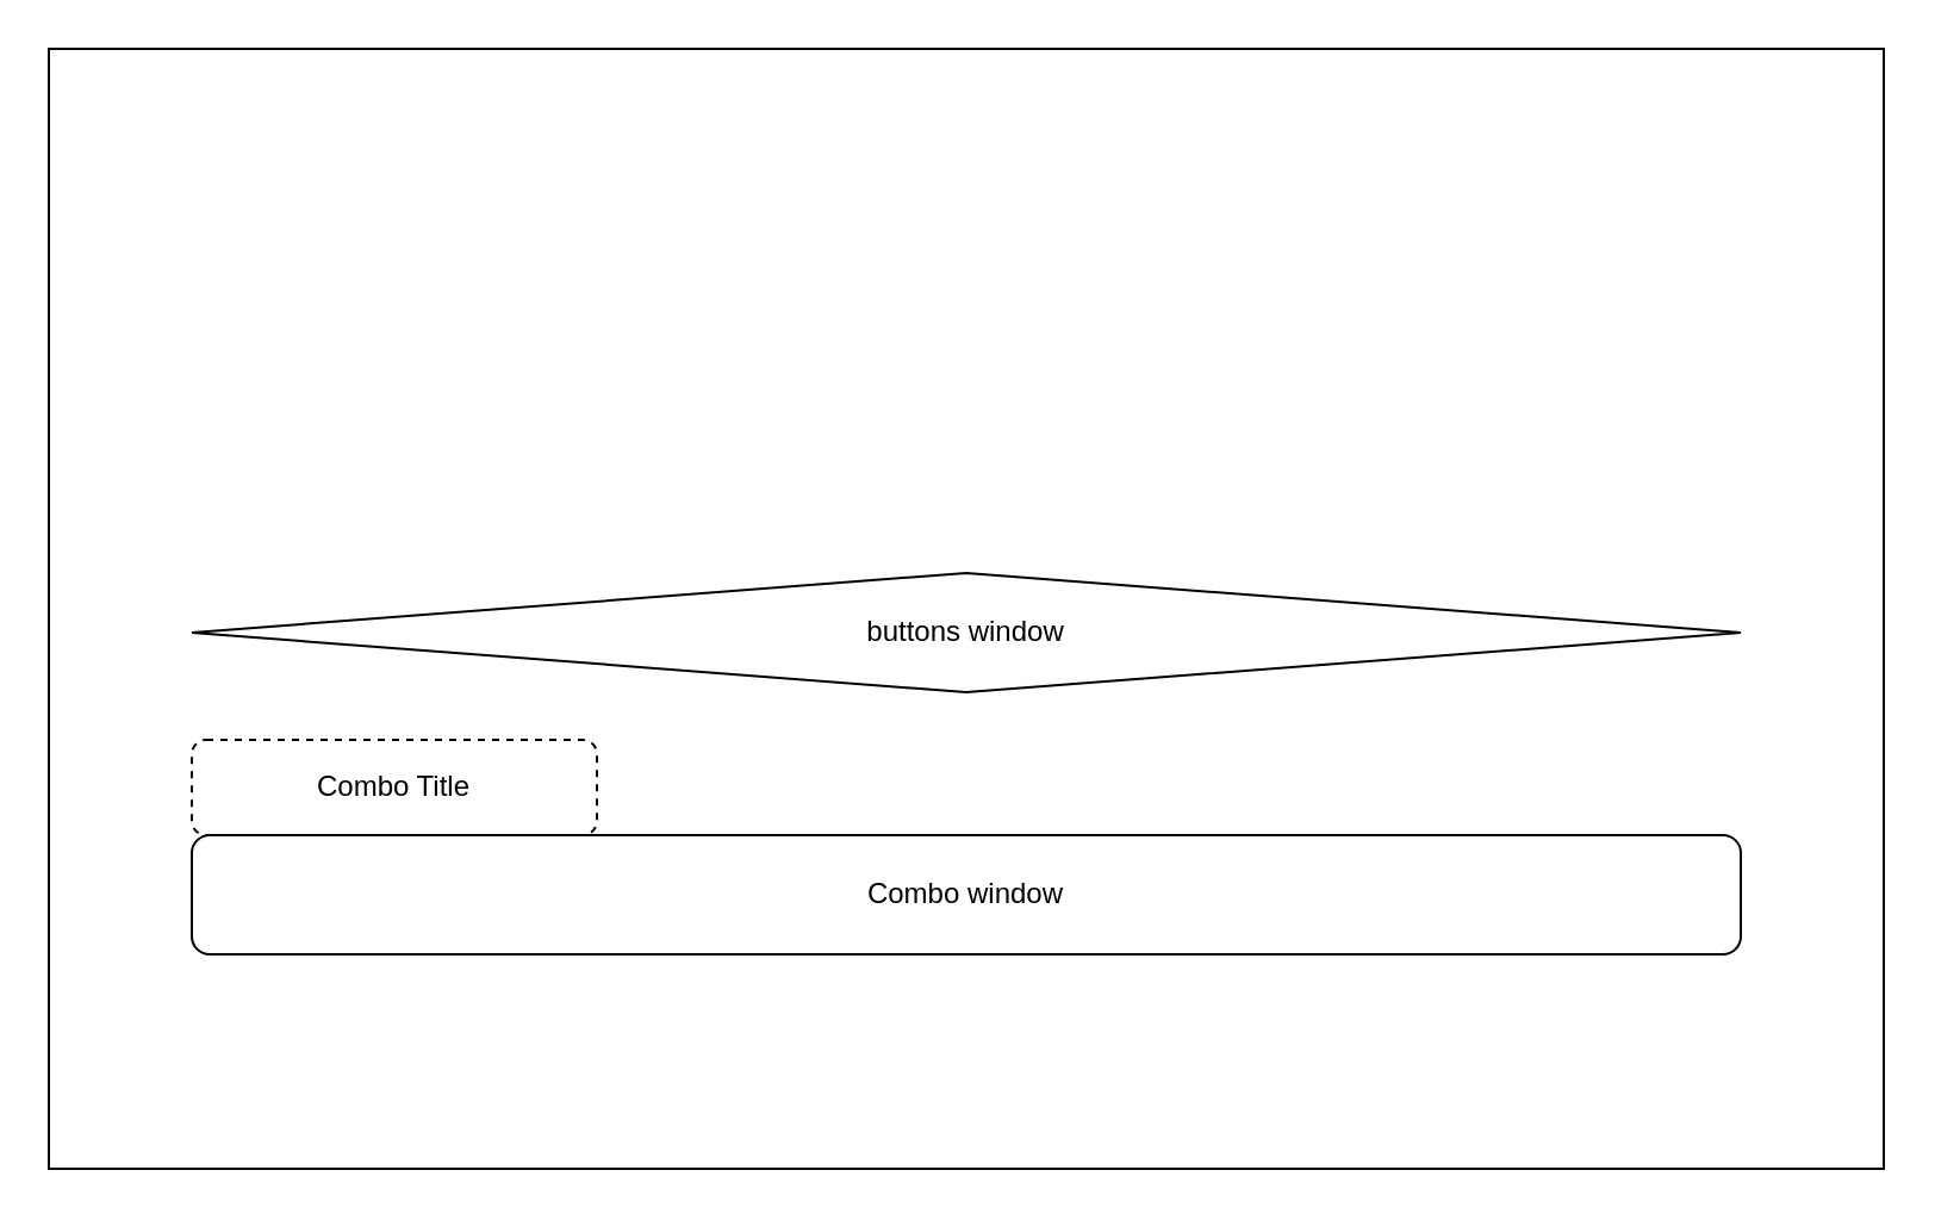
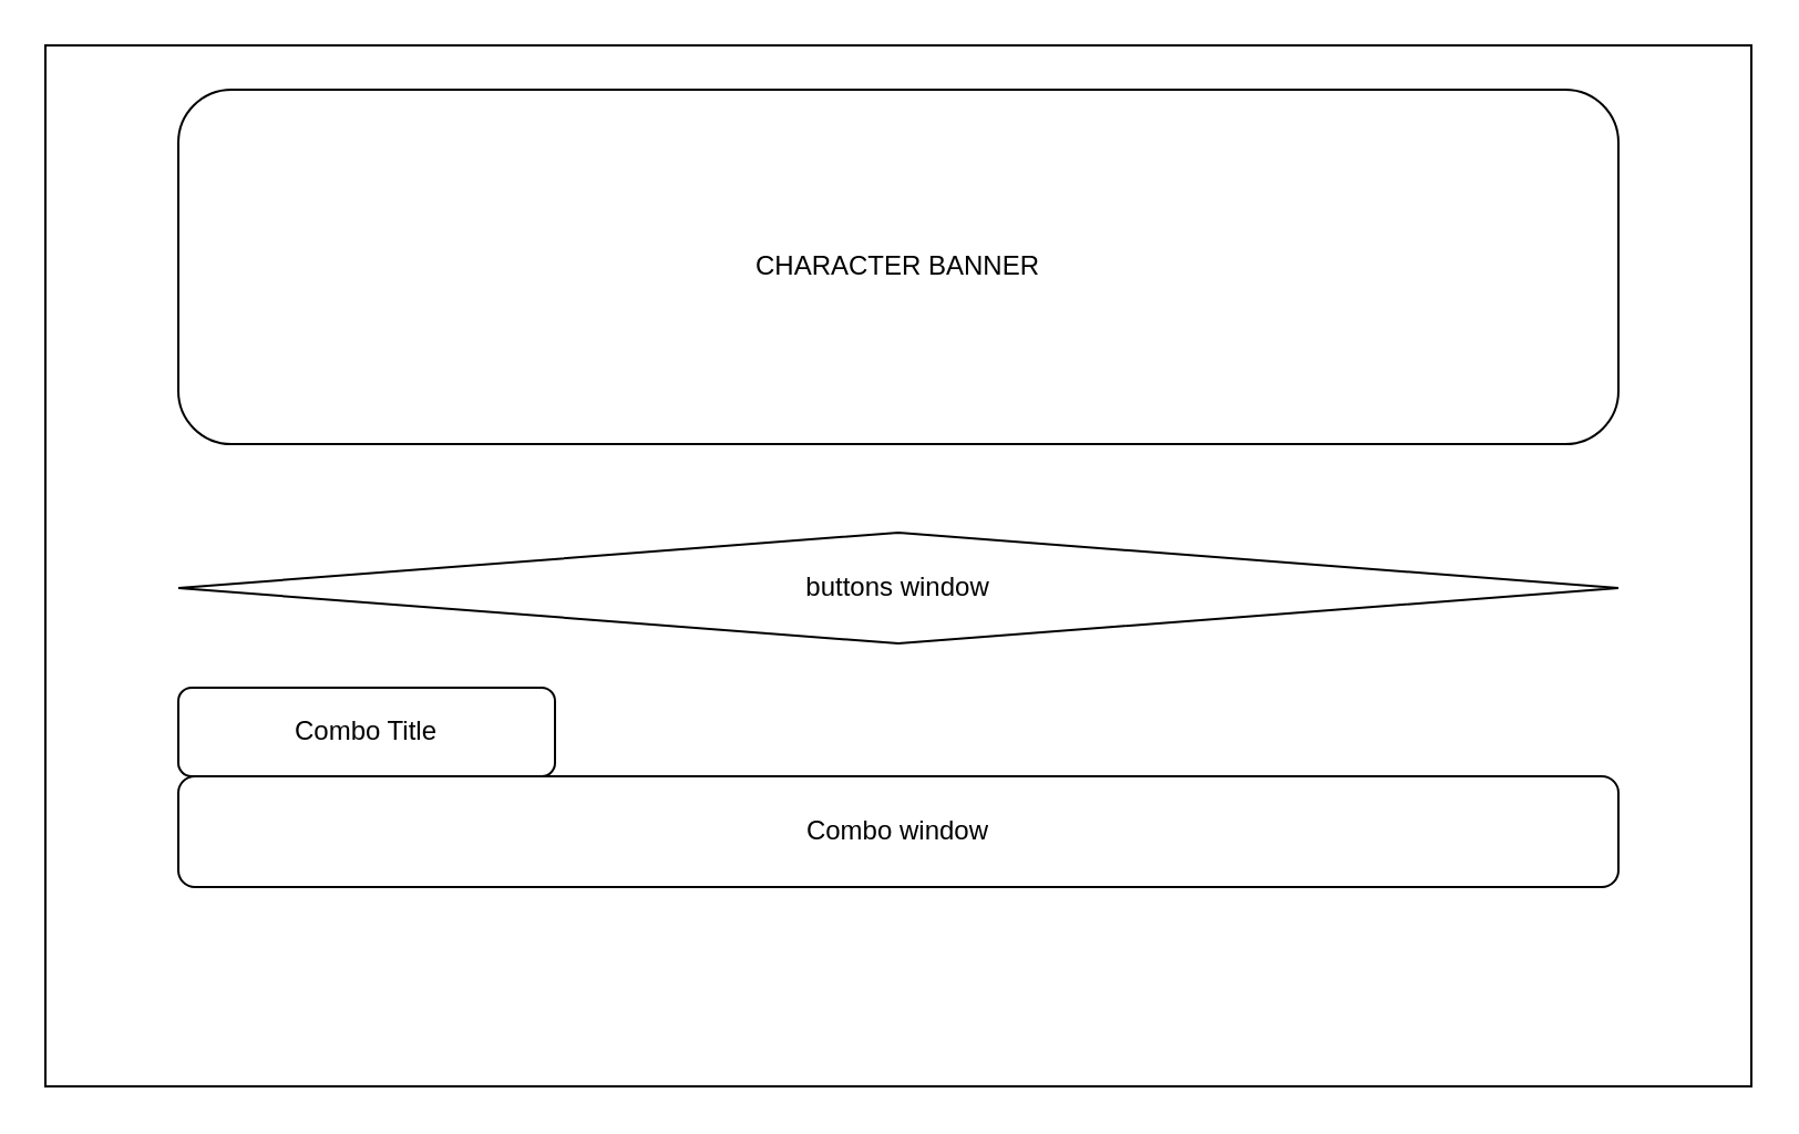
+ <mxCell id="3" value="CHARACTER BANNER" style="rounded=1;whiteSpace=wrap;html=1;" vertex="1" parent="1"><mxGeometry x="80" y="40" width="650" height="160" as="geometry" /></mxCell>
- <mxCell id="4" value="Combo Title" style="rounded=1;whiteSpace=wrap;html=1;dashed=1;" vertex="1" parent="1"><mxGeometry x="80" y="310" width="170" height="40" as="geometry" /></mxCell>
+ <mxCell id="4" value="Combo Title" style="rounded=1;whiteSpace=wrap;html=1;" vertex="1" parent="1"><mxGeometry x="80" y="310" width="170" height="40" as="geometry" /></mxCell>
